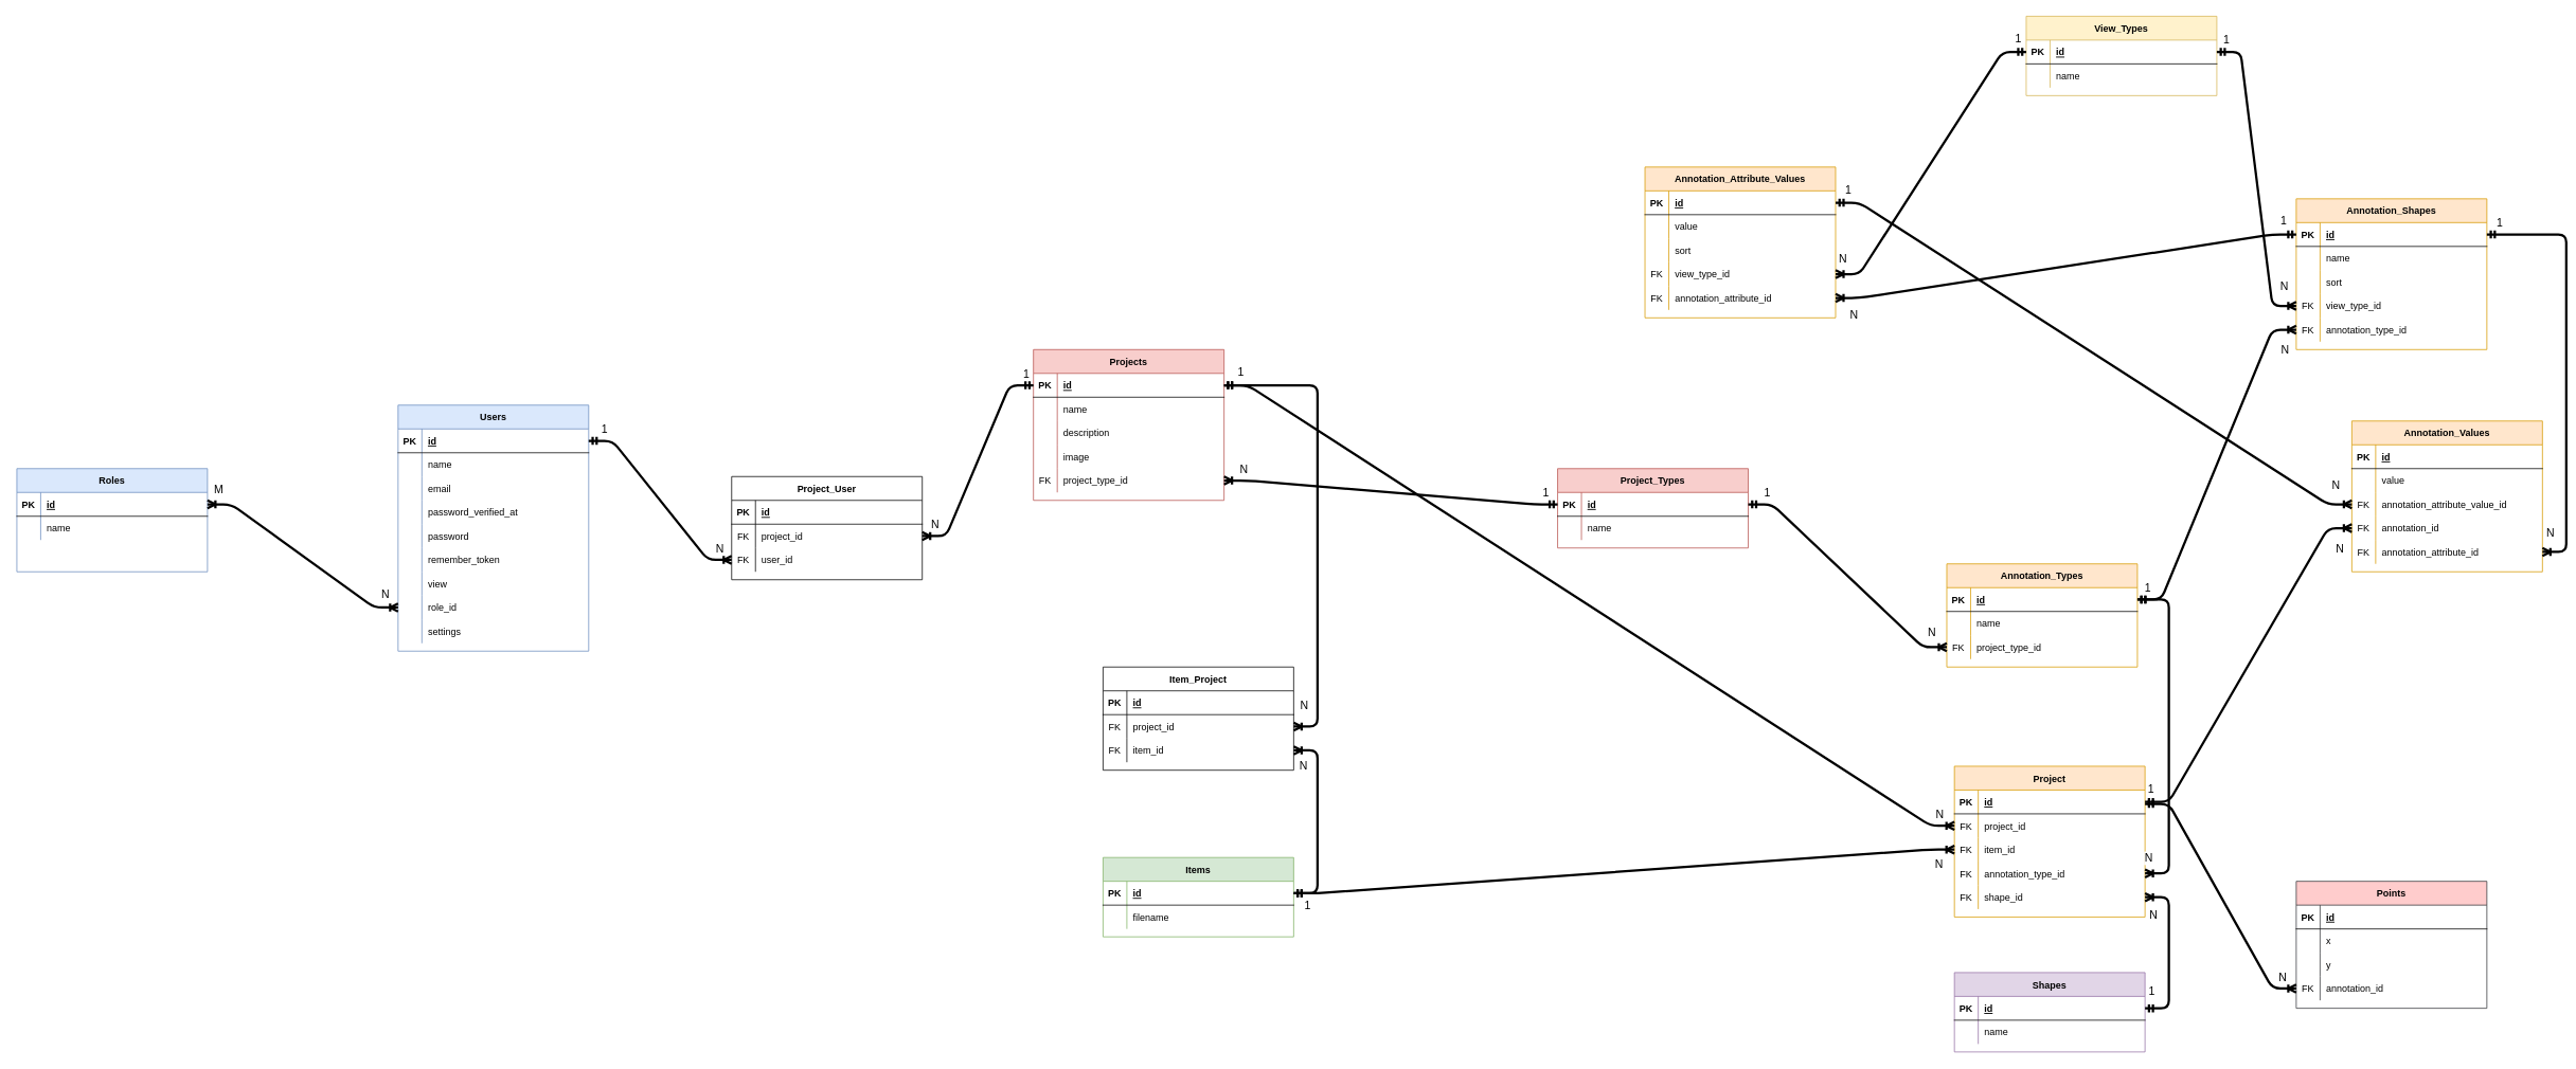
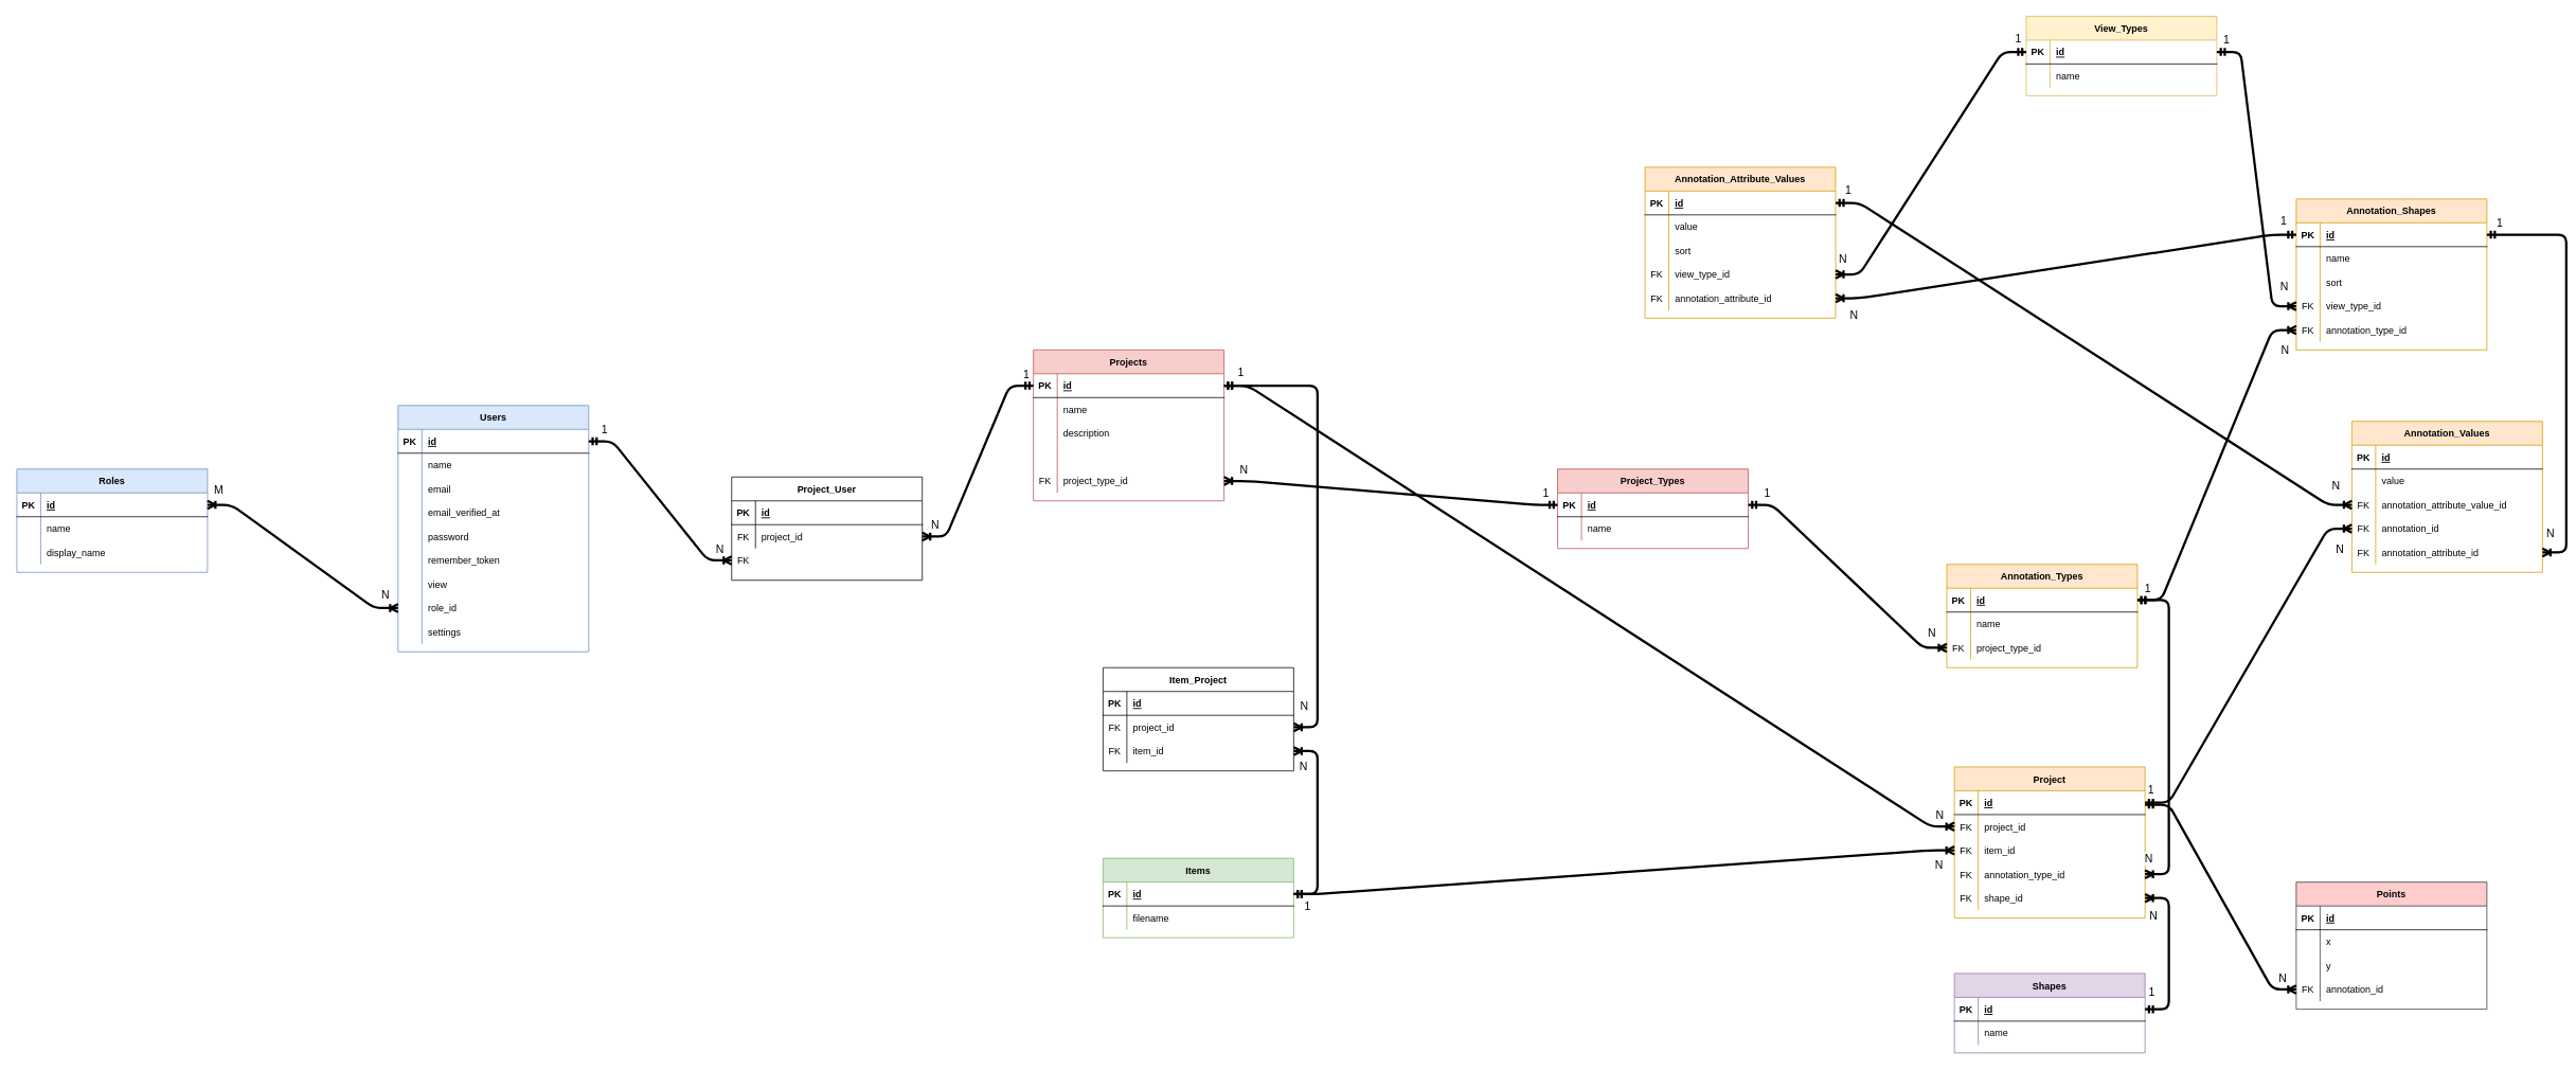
- <mxCell id="52" value="image" style="shape=partialRectangle;connectable=0;fillColor=none;top=0;left=0;bottom=0;right=0;align=left;spacingLeft=6;overflow=hidden;" parent="50" vertex="1"><mxGeometry x="30" width="210" height="30" as="geometry" /></mxCell>
- <mxCell id="14" value="password_verified_at" style="shape=partialRectangle;connectable=0;fillColor=none;top=0;left=0;bottom=0;right=0;align=left;spacingLeft=6;overflow=hidden;" parent="12" vertex="1"><mxGeometry x="30" width="210" height="30" as="geometry" /></mxCell>
+ <mxCell id="14" value="email_verified_at" style="shape=partialRectangle;connectable=0;fillColor=none;top=0;left=0;bottom=0;right=0;align=left;spacingLeft=6;overflow=hidden;" parent="12" vertex="1"><mxGeometry x="30" width="210" height="30" as="geometry" /></mxCell>
+ <mxCell id="39" value="display_name" style="shape=partialRectangle;connectable=0;fillColor=none;top=0;left=0;bottom=0;right=0;align=left;spacingLeft=6;overflow=hidden;" parent="37" vertex="1"><mxGeometry x="30" width="210" height="30" as="geometry" /></mxCell>
- <mxCell id="72" value="user_id" style="shape=partialRectangle;connectable=0;fillColor=none;top=0;left=0;bottom=0;right=0;align=left;spacingLeft=6;overflow=hidden;" parent="70" vertex="1"><mxGeometry x="30" width="210" height="30" as="geometry" /></mxCell>
